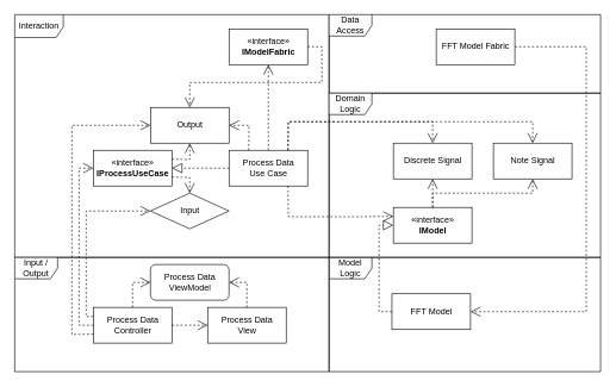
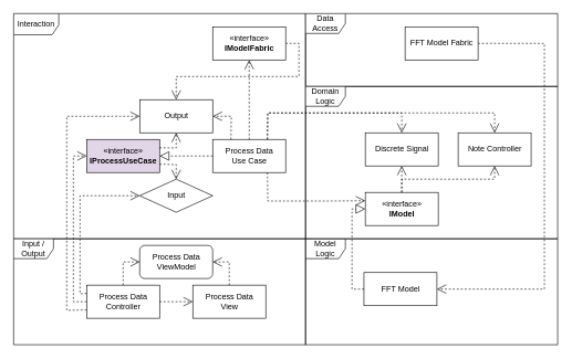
- <mxCell id="8" value="Note Signal" style="html=1;" parent="1" vertex="1"><mxGeometry x="690" y="200" width="110" height="50" as="geometry" /></mxCell>
+ <mxCell id="8" value="Note Controller" style="html=1;" parent="1" vertex="1"><mxGeometry x="690" y="200" width="110" height="50" as="geometry" /></mxCell>
- <mxCell id="23" value="«interface»&lt;br&gt;&lt;b&gt;IProcessUseCase&lt;/b&gt;" style="html=1;" parent="1" vertex="1"><mxGeometry x="130" y="210" width="110" height="50" as="geometry" /></mxCell>
+ <mxCell id="23" value="«interface»&lt;br&gt;&lt;b&gt;IProcessUseCase&lt;/b&gt;" style="html=1;fillColor=#e1d5e7;" parent="1" vertex="1"><mxGeometry x="130" y="210" width="110" height="50" as="geometry" /></mxCell>
